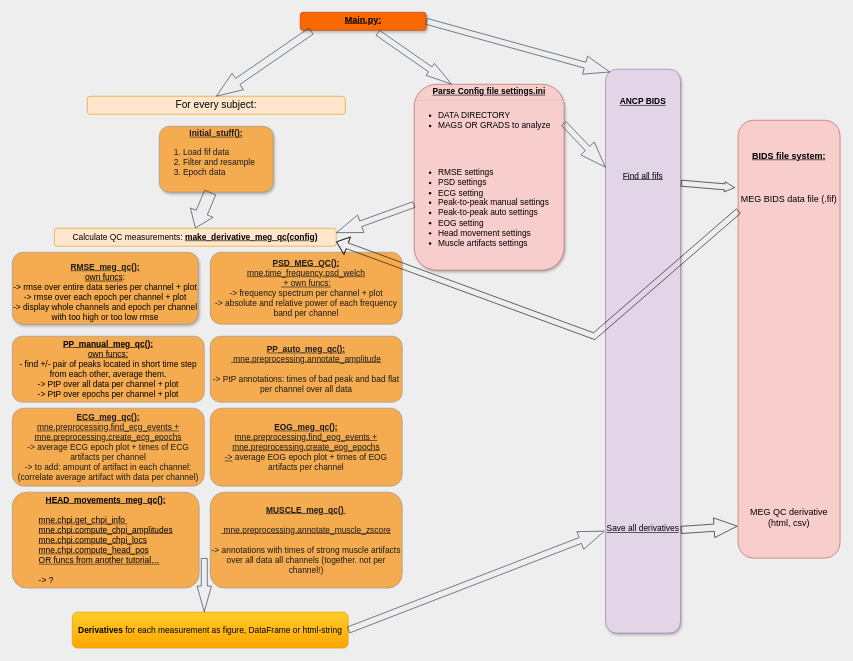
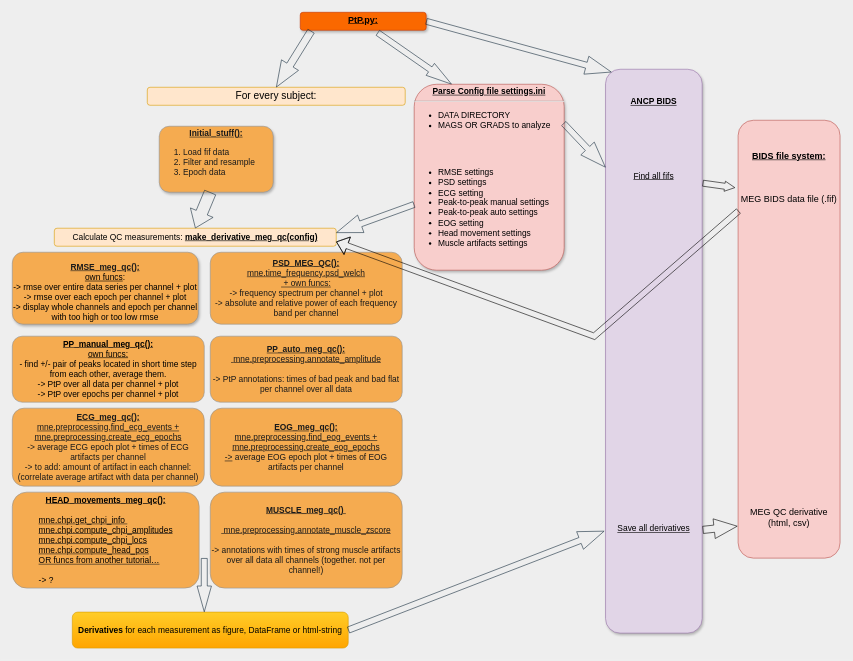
- <mxCell id="5" value="&lt;p style=&quot;margin: 4px 0px 0px; text-align: center; text-decoration: underline; font-size: 15px;&quot;&gt;&lt;b style=&quot;font-size: 15px;&quot;&gt;Main.py:&lt;/b&gt;&lt;/p&gt;&lt;hr style=&quot;font-size: 15px;&quot;&gt;&lt;p style=&quot;margin: 0px 0px 0px 8px; font-size: 15px;&quot;&gt;&lt;br style=&quot;font-size: 15px;&quot;&gt;&lt;/p&gt;" style="verticalAlign=top;align=left;overflow=fill;fontSize=15;fontFamily=Helvetica;html=1;strokeColor=#C73500;shadow=1;fillColor=#fa6800;fontColor=#000000;rounded=1;" parent="1" vertex="1"><mxGeometry x="500" y="20" width="210" height="30" as="geometry" /></mxCell>
+ <mxCell id="5" value="&lt;p style=&quot;margin: 4px 0px 0px; text-align: center; text-decoration: underline; font-size: 15px;&quot;&gt;&lt;b style=&quot;font-size: 15px;&quot;&gt;PtP.py:&lt;/b&gt;&lt;/p&gt;&lt;hr style=&quot;font-size: 15px;&quot;&gt;&lt;p style=&quot;margin: 0px 0px 0px 8px; font-size: 15px;&quot;&gt;&lt;br style=&quot;font-size: 15px;&quot;&gt;&lt;/p&gt;" style="verticalAlign=top;align=left;overflow=fill;fontSize=15;fontFamily=Helvetica;html=1;strokeColor=#C73500;shadow=1;fillColor=#fa6800;fontColor=#000000;rounded=1;" parent="1" vertex="1"><mxGeometry x="500" y="20" width="210" height="30" as="geometry" /></mxCell>
- <mxCell id="7" value="For every subject:" style="rounded=1;whiteSpace=wrap;html=1;strokeColor=#d79b00;fontSize=17;fillColor=#ffe6cc;" parent="1" vertex="1"><mxGeometry x="145" y="160" width="430" height="30" as="geometry" /></mxCell>
+ <mxCell id="7" value="For every subject:" style="rounded=1;whiteSpace=wrap;html=1;strokeColor=#d79b00;fontSize=17;fillColor=#ffe6cc;" parent="1" vertex="1"><mxGeometry x="245" y="145" width="430" height="30" as="geometry" /></mxCell>
- <mxCell id="3" value="&lt;p style=&quot;margin: 4px 0px 0px; text-align: center; text-decoration: underline; font-size: 14px;&quot;&gt;&lt;b style=&quot;font-size: 14px;&quot;&gt;&lt;font style=&quot;font-size: 14px;&quot;&gt;&lt;br style=&quot;font-size: 14px;&quot;&gt;&lt;/font&gt;&lt;/b&gt;&lt;/p&gt;&lt;p style=&quot;margin: 4px 0px 0px; text-align: center; text-decoration: underline; font-size: 14px;&quot;&gt;&lt;b style=&quot;font-size: 14px;&quot;&gt;&lt;font style=&quot;font-size: 14px;&quot;&gt;&lt;br style=&quot;font-size: 14px;&quot;&gt;&lt;/font&gt;&lt;/b&gt;&lt;/p&gt;&lt;p style=&quot;margin: 4px 0px 0px; text-align: center; text-decoration: underline; font-size: 14px;&quot;&gt;&lt;b style=&quot;font-size: 14px;&quot;&gt;&lt;font style=&quot;font-size: 14px;&quot;&gt;ANCP BIDS&lt;/font&gt;&lt;/b&gt;&lt;/p&gt;&lt;p style=&quot;margin: 4px 0px 0px; text-align: center; text-decoration: underline; font-size: 14px;&quot;&gt;&lt;span style=&quot;background-color: initial; text-align: left; font-size: 14px;&quot;&gt;&lt;br style=&quot;font-size: 14px;&quot;&gt;&lt;/span&gt;&lt;/p&gt;&lt;p style=&quot;margin: 4px 0px 0px; text-align: center; text-decoration: underline; font-size: 14px;&quot;&gt;&lt;span style=&quot;background-color: initial; text-align: left; font-size: 14px;&quot;&gt;&lt;br style=&quot;font-size: 14px;&quot;&gt;&lt;/span&gt;&lt;/p&gt;&lt;p style=&quot;margin: 4px 0px 0px; text-align: center; text-decoration: underline; font-size: 14px;&quot;&gt;&lt;span style=&quot;background-color: initial; text-align: left; font-size: 14px;&quot;&gt;&lt;br style=&quot;font-size: 14px;&quot;&gt;&lt;/span&gt;&lt;/p&gt;&lt;p style=&quot;margin: 4px 0px 0px; text-align: center; text-decoration: underline; font-size: 14px;&quot;&gt;&lt;span style=&quot;background-color: initial; text-align: left; font-size: 14px;&quot;&gt;&lt;br&gt;&lt;/span&gt;&lt;/p&gt;&lt;p style=&quot;margin: 4px 0px 0px; text-align: center; text-decoration: underline; font-size: 14px;&quot;&gt;&lt;span style=&quot;background-color: initial; text-align: left; font-size: 14px;&quot;&gt;&lt;br&gt;&lt;/span&gt;&lt;/p&gt;&lt;p style=&quot;margin: 4px 0px 0px; text-align: center; text-decoration: underline; font-size: 14px;&quot;&gt;&lt;span style=&quot;background-color: initial; text-align: left; font-size: 14px;&quot;&gt;&lt;font style=&quot;font-size: 14px;&quot;&gt;Find all fifs&lt;/font&gt;&lt;/span&gt;&lt;/p&gt;&lt;div style=&quot;font-size: 14px;&quot;&gt;&lt;font style=&quot;font-size: 14px;&quot;&gt;&lt;br style=&quot;font-size: 14px;&quot;&gt;&lt;/font&gt;&lt;/div&gt;&lt;div style=&quot;font-size: 14px;&quot;&gt;&lt;font style=&quot;font-size: 14px;&quot;&gt;&lt;br style=&quot;font-size: 14px;&quot;&gt;&lt;/font&gt;&lt;/div&gt;&lt;div style=&quot;font-size: 14px;&quot;&gt;&lt;font style=&quot;font-size: 14px;&quot;&gt;&lt;br style=&quot;font-size: 14px;&quot;&gt;&lt;/font&gt;&lt;/div&gt;&lt;div style=&quot;font-size: 14px;&quot;&gt;&lt;font style=&quot;font-size: 14px;&quot;&gt;&lt;br style=&quot;font-size: 14px;&quot;&gt;&lt;/font&gt;&lt;/div&gt;&lt;div style=&quot;font-size: 14px;&quot;&gt;&lt;font style=&quot;font-size: 14px;&quot;&gt;&lt;br style=&quot;font-size: 14px;&quot;&gt;&lt;/font&gt;&lt;/div&gt;&lt;div style=&quot;font-size: 14px;&quot;&gt;&lt;font style=&quot;font-size: 14px;&quot;&gt;&lt;br style=&quot;font-size: 14px;&quot;&gt;&lt;/font&gt;&lt;/div&gt;&lt;div style=&quot;font-size: 14px;&quot;&gt;&lt;font style=&quot;font-size: 14px;&quot;&gt;&lt;br style=&quot;font-size: 14px;&quot;&gt;&lt;/font&gt;&lt;/div&gt;&lt;div style=&quot;font-size: 14px;&quot;&gt;&lt;font style=&quot;font-size: 14px;&quot;&gt;&lt;br style=&quot;font-size: 14px;&quot;&gt;&lt;/font&gt;&lt;/div&gt;&lt;div style=&quot;font-size: 14px;&quot;&gt;&lt;font style=&quot;font-size: 14px;&quot;&gt;&lt;br style=&quot;font-size: 14px;&quot;&gt;&lt;/font&gt;&lt;/div&gt;&lt;div style=&quot;font-size: 14px;&quot;&gt;&lt;font style=&quot;font-size: 14px;&quot;&gt;&lt;br style=&quot;font-size: 14px;&quot;&gt;&lt;/font&gt;&lt;/div&gt;&lt;div style=&quot;font-size: 14px;&quot;&gt;&lt;font style=&quot;font-size: 14px;&quot;&gt;&lt;br style=&quot;font-size: 14px;&quot;&gt;&lt;/font&gt;&lt;/div&gt;&lt;div style=&quot;font-size: 14px;&quot;&gt;&lt;font style=&quot;font-size: 14px;&quot;&gt;&lt;br style=&quot;font-size: 14px;&quot;&gt;&lt;/font&gt;&lt;/div&gt;&lt;div style=&quot;font-size: 14px;&quot;&gt;&lt;font style=&quot;font-size: 14px;&quot;&gt;&lt;br style=&quot;font-size: 14px;&quot;&gt;&lt;/font&gt;&lt;/div&gt;&lt;div style=&quot;font-size: 14px;&quot;&gt;&lt;font style=&quot;font-size: 14px;&quot;&gt;&lt;br style=&quot;font-size: 14px;&quot;&gt;&lt;/font&gt;&lt;/div&gt;&lt;div style=&quot;font-size: 14px;&quot;&gt;&lt;font style=&quot;font-size: 14px;&quot;&gt;&lt;br style=&quot;font-size: 14px;&quot;&gt;&lt;/font&gt;&lt;/div&gt;&lt;div style=&quot;font-size: 14px;&quot;&gt;&lt;font style=&quot;font-size: 14px;&quot;&gt;&lt;br style=&quot;font-size: 14px;&quot;&gt;&lt;/font&gt;&lt;/div&gt;&lt;div style=&quot;font-size: 14px;&quot;&gt;&lt;font style=&quot;font-size: 14px;&quot;&gt;&lt;br style=&quot;font-size: 14px;&quot;&gt;&lt;/font&gt;&lt;/div&gt;&lt;div style=&quot;font-size: 14px;&quot;&gt;&lt;font style=&quot;font-size: 14px;&quot;&gt;&lt;br style=&quot;font-size: 14px;&quot;&gt;&lt;/font&gt;&lt;/div&gt;&lt;div style=&quot;font-size: 14px;&quot;&gt;&lt;font style=&quot;font-size: 14px;&quot;&gt;&lt;br style=&quot;font-size: 14px;&quot;&gt;&lt;/font&gt;&lt;/div&gt;&lt;div style=&quot;font-size: 14px;&quot;&gt;&lt;font style=&quot;font-size: 14px;&quot;&gt;&lt;br style=&quot;font-size: 14px;&quot;&gt;&lt;/font&gt;&lt;/div&gt;&lt;div style=&quot;font-size: 14px;&quot;&gt;&lt;font style=&quot;font-size: 14px;&quot;&gt;&lt;br style=&quot;font-size: 14px;&quot;&gt;&lt;/font&gt;&lt;/div&gt;&lt;div style=&quot;font-size: 14px;&quot;&gt;&lt;font style=&quot;font-size: 14px;&quot;&gt;&lt;br style=&quot;font-size: 14px;&quot;&gt;&lt;/font&gt;&lt;/div&gt;&lt;div style=&quot;font-size: 14px;&quot;&gt;&lt;font style=&quot;font-size: 14px;&quot;&gt;&lt;br style=&quot;font-size: 14px;&quot;&gt;&lt;/font&gt;&lt;/div&gt;&lt;div style=&quot;font-size: 14px;&quot;&gt;&lt;font style=&quot;font-size: 14px;&quot;&gt;&lt;br style=&quot;font-size: 14px;&quot;&gt;&lt;/font&gt;&lt;/div&gt;&lt;div style=&quot;font-size: 14px;&quot;&gt;&lt;font style=&quot;font-size: 14px;&quot;&gt;&lt;br style=&quot;font-size: 14px;&quot;&gt;&lt;/font&gt;&lt;/div&gt;&lt;div style=&quot;font-size: 14px;&quot;&gt;&lt;font style=&quot;font-size: 14px;&quot;&gt;&lt;br style=&quot;font-size: 14px;&quot;&gt;&lt;/font&gt;&lt;/div&gt;&lt;div style=&quot;font-size: 14px;&quot;&gt;&lt;font style=&quot;font-size: 14px;&quot;&gt;&lt;br style=&quot;font-size: 14px;&quot;&gt;&lt;/font&gt;&lt;/div&gt;&lt;div style=&quot;font-size: 14px;&quot;&gt;&lt;font style=&quot;font-size: 14px;&quot;&gt;&lt;br style=&quot;font-size: 14px;&quot;&gt;&lt;/font&gt;&lt;/div&gt;&lt;div style=&quot;font-size: 14px;&quot;&gt;&lt;font style=&quot;font-size: 14px;&quot;&gt;&lt;br style=&quot;font-size: 14px;&quot;&gt;&lt;/font&gt;&lt;/div&gt;&lt;div style=&quot;font-size: 14px;&quot;&gt;&lt;br&gt;&lt;/div&gt;&lt;div style=&quot;font-size: 14px;&quot;&gt;&lt;br&gt;&lt;/div&gt;&lt;div style=&quot;font-size: 14px;&quot;&gt;&lt;br style=&quot;font-size: 14px;&quot;&gt;&lt;/div&gt;&lt;div style=&quot;font-size: 14px;&quot;&gt;&lt;font style=&quot;font-size: 14px;&quot;&gt;&lt;br style=&quot;font-size: 14px;&quot;&gt;&lt;/font&gt;&lt;/div&gt;&lt;span style=&quot;font-size: 14px; background-color: initial;&quot;&gt;&lt;br style=&quot;font-size: 14px;&quot;&gt;&lt;div style=&quot;text-align: center; font-size: 14px;&quot;&gt;&lt;span style=&quot;background-color: initial; font-size: 14px;&quot;&gt;&lt;u style=&quot;font-size: 14px;&quot;&gt;Save all derivatives&lt;/u&gt;&lt;/span&gt;&lt;/div&gt;&lt;/span&gt;&lt;p style=&quot;font-size: 14px;&quot;&gt;&lt;/p&gt;" style="verticalAlign=top;align=left;overflow=fill;fontSize=14;fontFamily=Helvetica;html=1;strokeColor=#9673a6;shadow=1;fillColor=#e1d5e7;rounded=1;" parent="1" vertex="1"><mxGeometry x="1009" y="115" width="125" height="940" as="geometry" /></mxCell>
+ <mxCell id="3" value="&lt;p style=&quot;margin: 4px 0px 0px; text-align: center; text-decoration: underline; font-size: 14px;&quot;&gt;&lt;b style=&quot;font-size: 14px;&quot;&gt;&lt;font style=&quot;font-size: 14px;&quot;&gt;&lt;br style=&quot;font-size: 14px;&quot;&gt;&lt;/font&gt;&lt;/b&gt;&lt;/p&gt;&lt;p style=&quot;margin: 4px 0px 0px; text-align: center; text-decoration: underline; font-size: 14px;&quot;&gt;&lt;b style=&quot;font-size: 14px;&quot;&gt;&lt;font style=&quot;font-size: 14px;&quot;&gt;&lt;br style=&quot;font-size: 14px;&quot;&gt;&lt;/font&gt;&lt;/b&gt;&lt;/p&gt;&lt;p style=&quot;margin: 4px 0px 0px; text-align: center; text-decoration: underline; font-size: 14px;&quot;&gt;&lt;b style=&quot;font-size: 14px;&quot;&gt;&lt;font style=&quot;font-size: 14px;&quot;&gt;ANCP BIDS&lt;/font&gt;&lt;/b&gt;&lt;/p&gt;&lt;p style=&quot;margin: 4px 0px 0px; text-align: center; text-decoration: underline; font-size: 14px;&quot;&gt;&lt;span style=&quot;background-color: initial; text-align: left; font-size: 14px;&quot;&gt;&lt;br style=&quot;font-size: 14px;&quot;&gt;&lt;/span&gt;&lt;/p&gt;&lt;p style=&quot;margin: 4px 0px 0px; text-align: center; text-decoration: underline; font-size: 14px;&quot;&gt;&lt;span style=&quot;background-color: initial; text-align: left; font-size: 14px;&quot;&gt;&lt;br style=&quot;font-size: 14px;&quot;&gt;&lt;/span&gt;&lt;/p&gt;&lt;p style=&quot;margin: 4px 0px 0px; text-align: center; text-decoration: underline; font-size: 14px;&quot;&gt;&lt;span style=&quot;background-color: initial; text-align: left; font-size: 14px;&quot;&gt;&lt;br style=&quot;font-size: 14px;&quot;&gt;&lt;/span&gt;&lt;/p&gt;&lt;p style=&quot;margin: 4px 0px 0px; text-align: center; text-decoration: underline; font-size: 14px;&quot;&gt;&lt;span style=&quot;background-color: initial; text-align: left; font-size: 14px;&quot;&gt;&lt;br&gt;&lt;/span&gt;&lt;/p&gt;&lt;p style=&quot;margin: 4px 0px 0px; text-align: center; text-decoration: underline; font-size: 14px;&quot;&gt;&lt;span style=&quot;background-color: initial; text-align: left; font-size: 14px;&quot;&gt;&lt;br&gt;&lt;/span&gt;&lt;/p&gt;&lt;p style=&quot;margin: 4px 0px 0px; text-align: center; text-decoration: underline; font-size: 14px;&quot;&gt;&lt;span style=&quot;background-color: initial; text-align: left; font-size: 14px;&quot;&gt;&lt;font style=&quot;font-size: 14px;&quot;&gt;Find all fifs&lt;/font&gt;&lt;/span&gt;&lt;/p&gt;&lt;div style=&quot;font-size: 14px;&quot;&gt;&lt;font style=&quot;font-size: 14px;&quot;&gt;&lt;br style=&quot;font-size: 14px;&quot;&gt;&lt;/font&gt;&lt;/div&gt;&lt;div style=&quot;font-size: 14px;&quot;&gt;&lt;font style=&quot;font-size: 14px;&quot;&gt;&lt;br style=&quot;font-size: 14px;&quot;&gt;&lt;/font&gt;&lt;/div&gt;&lt;div style=&quot;font-size: 14px;&quot;&gt;&lt;font style=&quot;font-size: 14px;&quot;&gt;&lt;br style=&quot;font-size: 14px;&quot;&gt;&lt;/font&gt;&lt;/div&gt;&lt;div style=&quot;font-size: 14px;&quot;&gt;&lt;font style=&quot;font-size: 14px;&quot;&gt;&lt;br style=&quot;font-size: 14px;&quot;&gt;&lt;/font&gt;&lt;/div&gt;&lt;div style=&quot;font-size: 14px;&quot;&gt;&lt;font style=&quot;font-size: 14px;&quot;&gt;&lt;br style=&quot;font-size: 14px;&quot;&gt;&lt;/font&gt;&lt;/div&gt;&lt;div style=&quot;font-size: 14px;&quot;&gt;&lt;font style=&quot;font-size: 14px;&quot;&gt;&lt;br style=&quot;font-size: 14px;&quot;&gt;&lt;/font&gt;&lt;/div&gt;&lt;div style=&quot;font-size: 14px;&quot;&gt;&lt;font style=&quot;font-size: 14px;&quot;&gt;&lt;br style=&quot;font-size: 14px;&quot;&gt;&lt;/font&gt;&lt;/div&gt;&lt;div style=&quot;font-size: 14px;&quot;&gt;&lt;font style=&quot;font-size: 14px;&quot;&gt;&lt;br style=&quot;font-size: 14px;&quot;&gt;&lt;/font&gt;&lt;/div&gt;&lt;div style=&quot;font-size: 14px;&quot;&gt;&lt;font style=&quot;font-size: 14px;&quot;&gt;&lt;br style=&quot;font-size: 14px;&quot;&gt;&lt;/font&gt;&lt;/div&gt;&lt;div style=&quot;font-size: 14px;&quot;&gt;&lt;font style=&quot;font-size: 14px;&quot;&gt;&lt;br style=&quot;font-size: 14px;&quot;&gt;&lt;/font&gt;&lt;/div&gt;&lt;div style=&quot;font-size: 14px;&quot;&gt;&lt;font style=&quot;font-size: 14px;&quot;&gt;&lt;br style=&quot;font-size: 14px;&quot;&gt;&lt;/font&gt;&lt;/div&gt;&lt;div style=&quot;font-size: 14px;&quot;&gt;&lt;font style=&quot;font-size: 14px;&quot;&gt;&lt;br style=&quot;font-size: 14px;&quot;&gt;&lt;/font&gt;&lt;/div&gt;&lt;div style=&quot;font-size: 14px;&quot;&gt;&lt;font style=&quot;font-size: 14px;&quot;&gt;&lt;br style=&quot;font-size: 14px;&quot;&gt;&lt;/font&gt;&lt;/div&gt;&lt;div style=&quot;font-size: 14px;&quot;&gt;&lt;font style=&quot;font-size: 14px;&quot;&gt;&lt;br style=&quot;font-size: 14px;&quot;&gt;&lt;/font&gt;&lt;/div&gt;&lt;div style=&quot;font-size: 14px;&quot;&gt;&lt;font style=&quot;font-size: 14px;&quot;&gt;&lt;br style=&quot;font-size: 14px;&quot;&gt;&lt;/font&gt;&lt;/div&gt;&lt;div style=&quot;font-size: 14px;&quot;&gt;&lt;font style=&quot;font-size: 14px;&quot;&gt;&lt;br style=&quot;font-size: 14px;&quot;&gt;&lt;/font&gt;&lt;/div&gt;&lt;div style=&quot;font-size: 14px;&quot;&gt;&lt;font style=&quot;font-size: 14px;&quot;&gt;&lt;br style=&quot;font-size: 14px;&quot;&gt;&lt;/font&gt;&lt;/div&gt;&lt;div style=&quot;font-size: 14px;&quot;&gt;&lt;font style=&quot;font-size: 14px;&quot;&gt;&lt;br style=&quot;font-size: 14px;&quot;&gt;&lt;/font&gt;&lt;/div&gt;&lt;div style=&quot;font-size: 14px;&quot;&gt;&lt;font style=&quot;font-size: 14px;&quot;&gt;&lt;br style=&quot;font-size: 14px;&quot;&gt;&lt;/font&gt;&lt;/div&gt;&lt;div style=&quot;font-size: 14px;&quot;&gt;&lt;font style=&quot;font-size: 14px;&quot;&gt;&lt;br style=&quot;font-size: 14px;&quot;&gt;&lt;/font&gt;&lt;/div&gt;&lt;div style=&quot;font-size: 14px;&quot;&gt;&lt;font style=&quot;font-size: 14px;&quot;&gt;&lt;br style=&quot;font-size: 14px;&quot;&gt;&lt;/font&gt;&lt;/div&gt;&lt;div style=&quot;font-size: 14px;&quot;&gt;&lt;font style=&quot;font-size: 14px;&quot;&gt;&lt;br style=&quot;font-size: 14px;&quot;&gt;&lt;/font&gt;&lt;/div&gt;&lt;div style=&quot;font-size: 14px;&quot;&gt;&lt;font style=&quot;font-size: 14px;&quot;&gt;&lt;br style=&quot;font-size: 14px;&quot;&gt;&lt;/font&gt;&lt;/div&gt;&lt;div style=&quot;font-size: 14px;&quot;&gt;&lt;font style=&quot;font-size: 14px;&quot;&gt;&lt;br style=&quot;font-size: 14px;&quot;&gt;&lt;/font&gt;&lt;/div&gt;&lt;div style=&quot;font-size: 14px;&quot;&gt;&lt;font style=&quot;font-size: 14px;&quot;&gt;&lt;br style=&quot;font-size: 14px;&quot;&gt;&lt;/font&gt;&lt;/div&gt;&lt;div style=&quot;font-size: 14px;&quot;&gt;&lt;font style=&quot;font-size: 14px;&quot;&gt;&lt;br style=&quot;font-size: 14px;&quot;&gt;&lt;/font&gt;&lt;/div&gt;&lt;div style=&quot;font-size: 14px;&quot;&gt;&lt;font style=&quot;font-size: 14px;&quot;&gt;&lt;br style=&quot;font-size: 14px;&quot;&gt;&lt;/font&gt;&lt;/div&gt;&lt;div style=&quot;font-size: 14px;&quot;&gt;&lt;font style=&quot;font-size: 14px;&quot;&gt;&lt;br style=&quot;font-size: 14px;&quot;&gt;&lt;/font&gt;&lt;/div&gt;&lt;div style=&quot;font-size: 14px;&quot;&gt;&lt;font style=&quot;font-size: 14px;&quot;&gt;&lt;br style=&quot;font-size: 14px;&quot;&gt;&lt;/font&gt;&lt;/div&gt;&lt;div style=&quot;font-size: 14px;&quot;&gt;&lt;br&gt;&lt;/div&gt;&lt;div style=&quot;font-size: 14px;&quot;&gt;&lt;br&gt;&lt;/div&gt;&lt;div style=&quot;font-size: 14px;&quot;&gt;&lt;br style=&quot;font-size: 14px;&quot;&gt;&lt;/div&gt;&lt;div style=&quot;font-size: 14px;&quot;&gt;&lt;font style=&quot;font-size: 14px;&quot;&gt;&lt;br style=&quot;font-size: 14px;&quot;&gt;&lt;/font&gt;&lt;/div&gt;&lt;span style=&quot;font-size: 14px; background-color: initial;&quot;&gt;&lt;br style=&quot;font-size: 14px;&quot;&gt;&lt;div style=&quot;text-align: center; font-size: 14px;&quot;&gt;&lt;span style=&quot;background-color: initial; font-size: 14px;&quot;&gt;&lt;u style=&quot;font-size: 14px;&quot;&gt;Save all derivatives&lt;/u&gt;&lt;/span&gt;&lt;/div&gt;&lt;/span&gt;&lt;p style=&quot;font-size: 14px;&quot;&gt;&lt;/p&gt;" style="verticalAlign=top;align=left;overflow=fill;fontSize=14;fontFamily=Helvetica;html=1;strokeColor=#9673a6;shadow=1;fillColor=#e1d5e7;rounded=1;" parent="1" vertex="1"><mxGeometry x="1009" y="115" width="161.08" height="940" as="geometry" /></mxCell>
